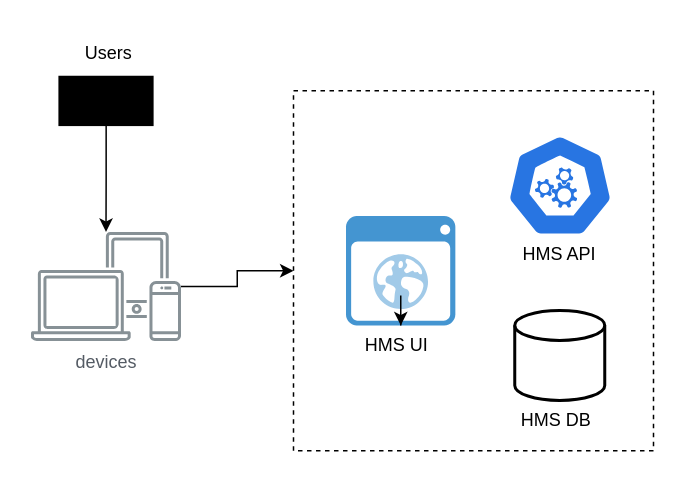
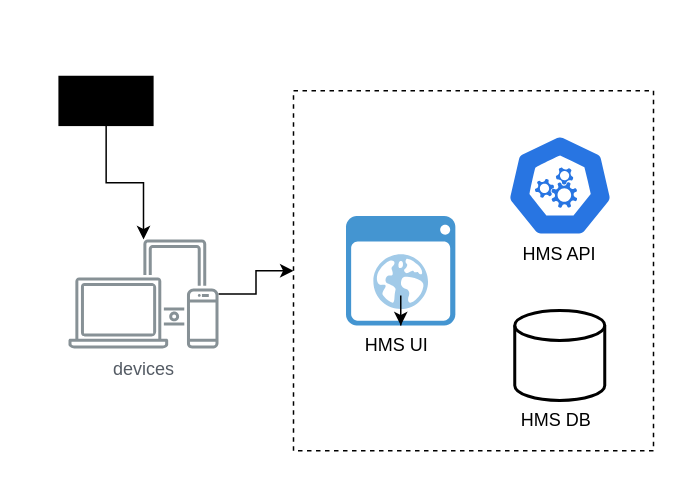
- <mxCell id="18" value="Users" style="text;html=1;align=center;verticalAlign=middle;whiteSpace=wrap;rounded=0;" vertex="1" parent="2"><mxGeometry x="21.74" width="60" height="30" as="geometry" /></mxCell>
- <mxCell id="4" value="devices" style="sketch=0;outlineConnect=0;gradientColor=none;fontColor=#545B64;strokeColor=none;fillColor=#879196;dashed=0;verticalLabelPosition=bottom;verticalAlign=top;align=center;html=1;fontSize=12;fontStyle=0;aspect=fixed;shape=mxgraph.aws4.illustration_devices;pointerEvents=1" vertex="1" parent="2"><mxGeometry y="134" width="100" height="73" as="geometry" /></mxCell>
+ <mxCell id="4" value="devices" style="sketch=0;outlineConnect=0;gradientColor=none;fontColor=#545B64;strokeColor=none;fillColor=#879196;dashed=0;verticalLabelPosition=bottom;verticalAlign=top;align=center;html=1;fontSize=12;fontStyle=0;aspect=fixed;shape=mxgraph.aws4.illustration_devices;pointerEvents=1" vertex="1" parent="2"><mxGeometry x="25" y="139" width="100" height="73" as="geometry" /></mxCell>
